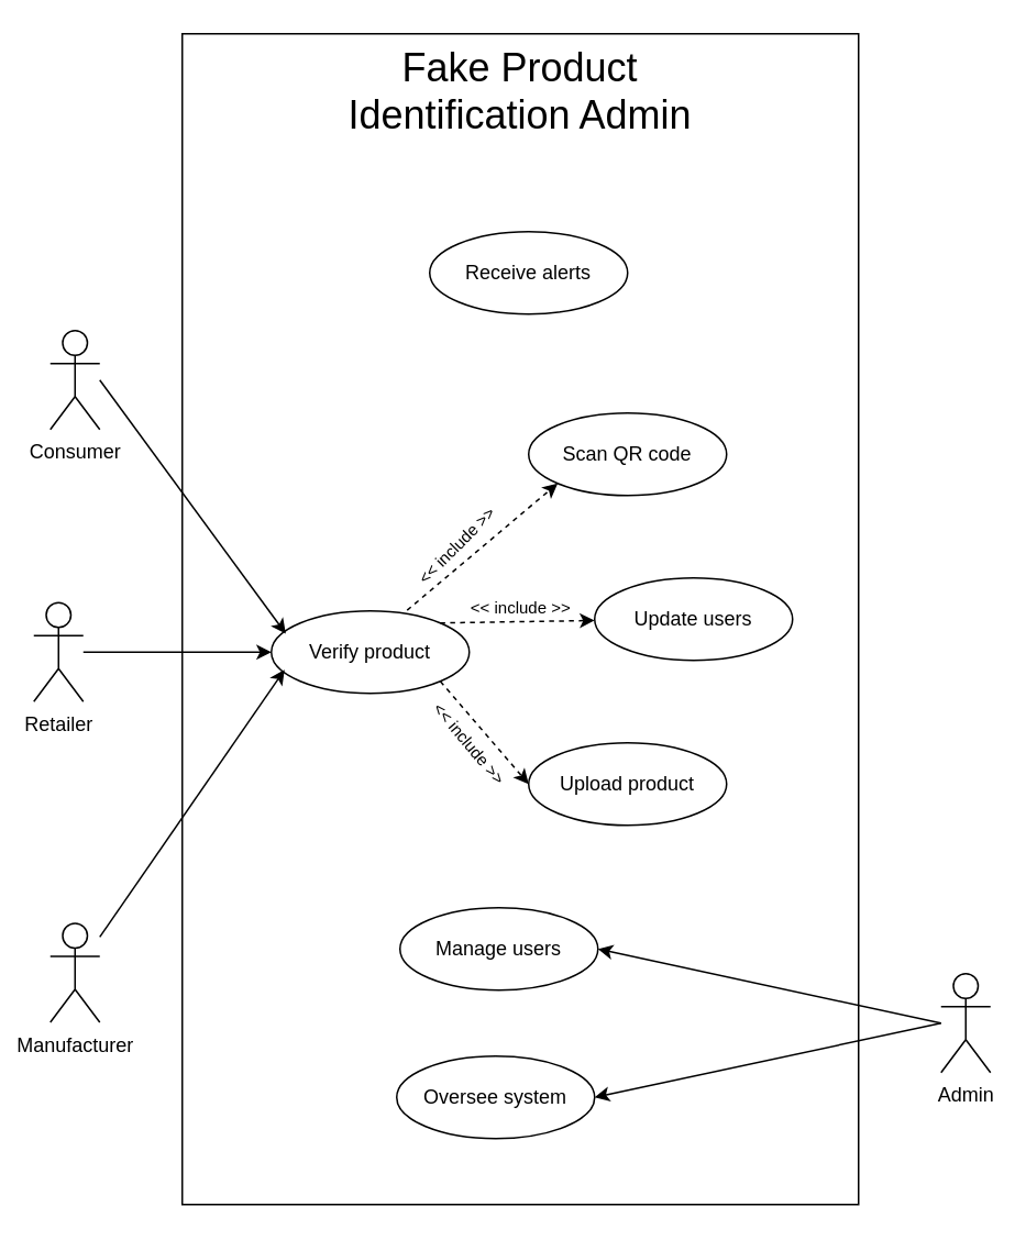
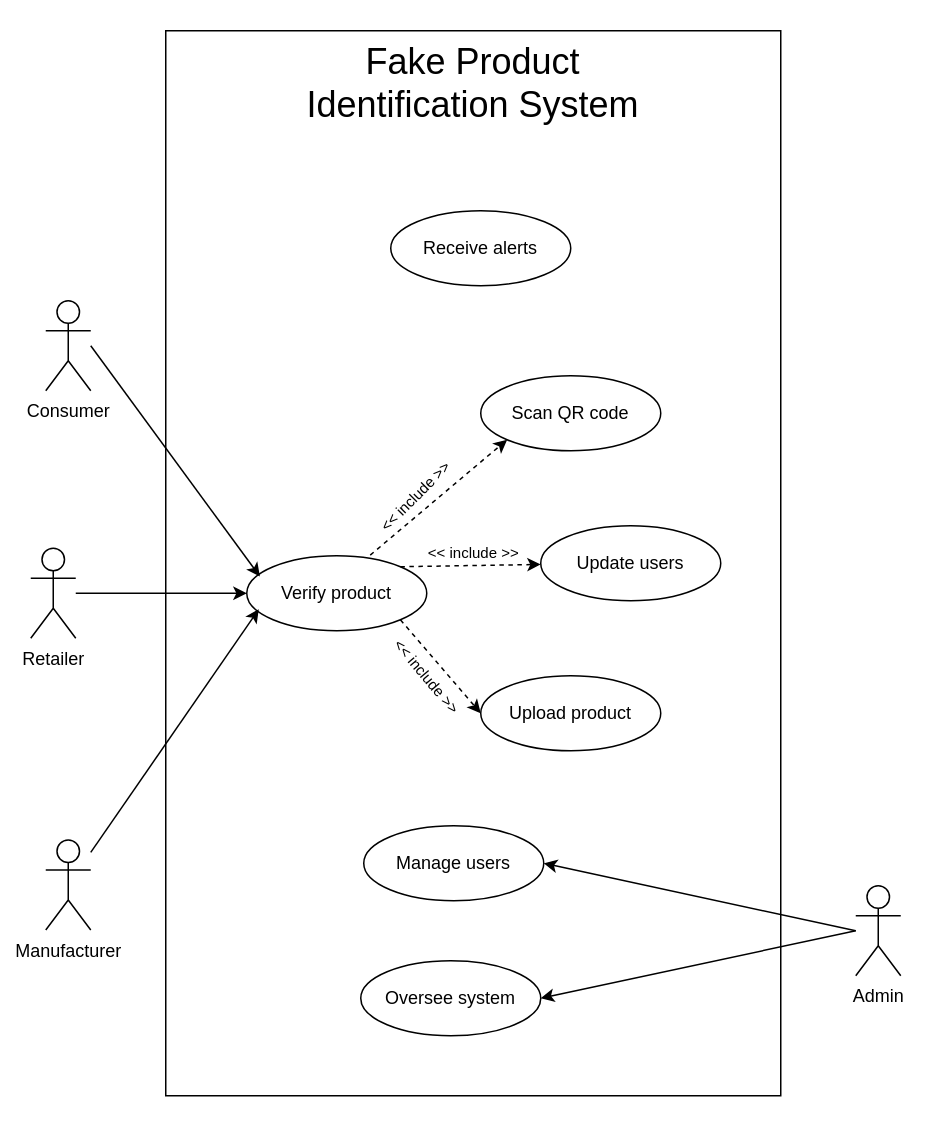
- <mxCell id="19" value="&lt;font style=&quot;font-size: 24px;&quot;&gt;Fake Product Identification Admin&lt;/font&gt;" style="text;html=1;align=center;verticalAlign=middle;whiteSpace=wrap;rounded=0;" vertex="1" parent="1"><mxGeometry x="200" y="40" width="230" height="30" as="geometry" /></mxCell>
+ <mxCell id="19" value="&lt;font style=&quot;font-size: 24px;&quot;&gt;Fake Product Identification System&lt;/font&gt;" style="text;html=1;align=center;verticalAlign=middle;whiteSpace=wrap;rounded=0;" vertex="1" parent="1"><mxGeometry x="200" y="40" width="230" height="30" as="geometry" /></mxCell>
